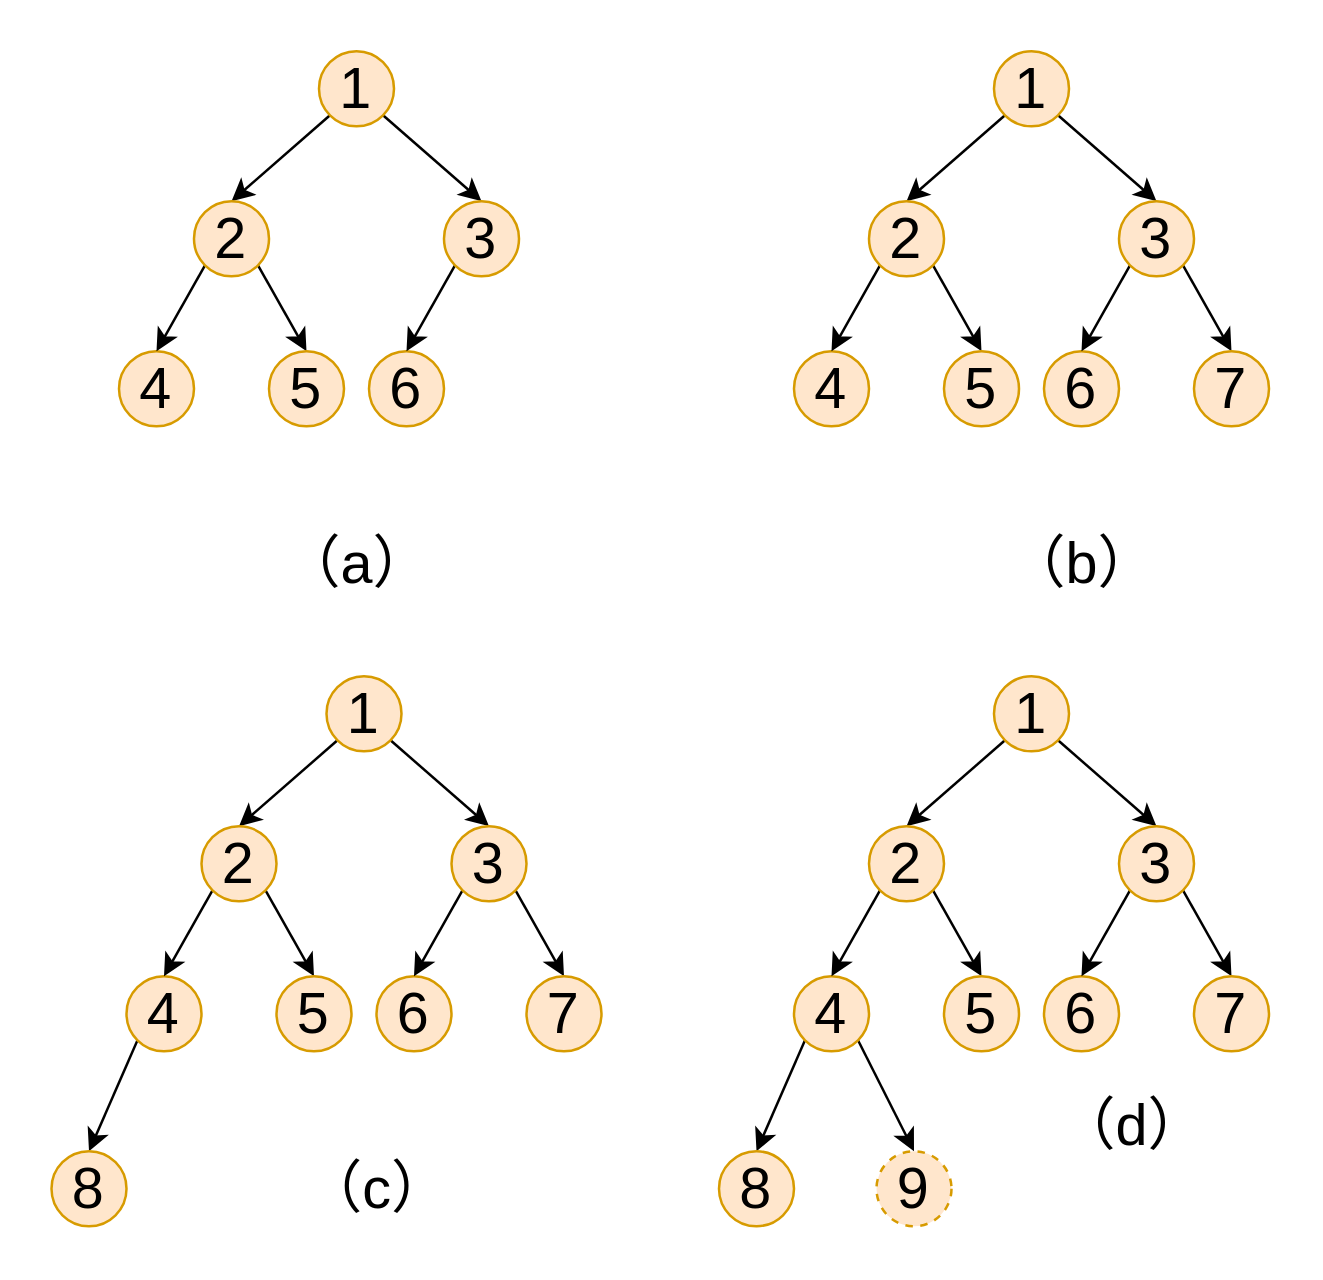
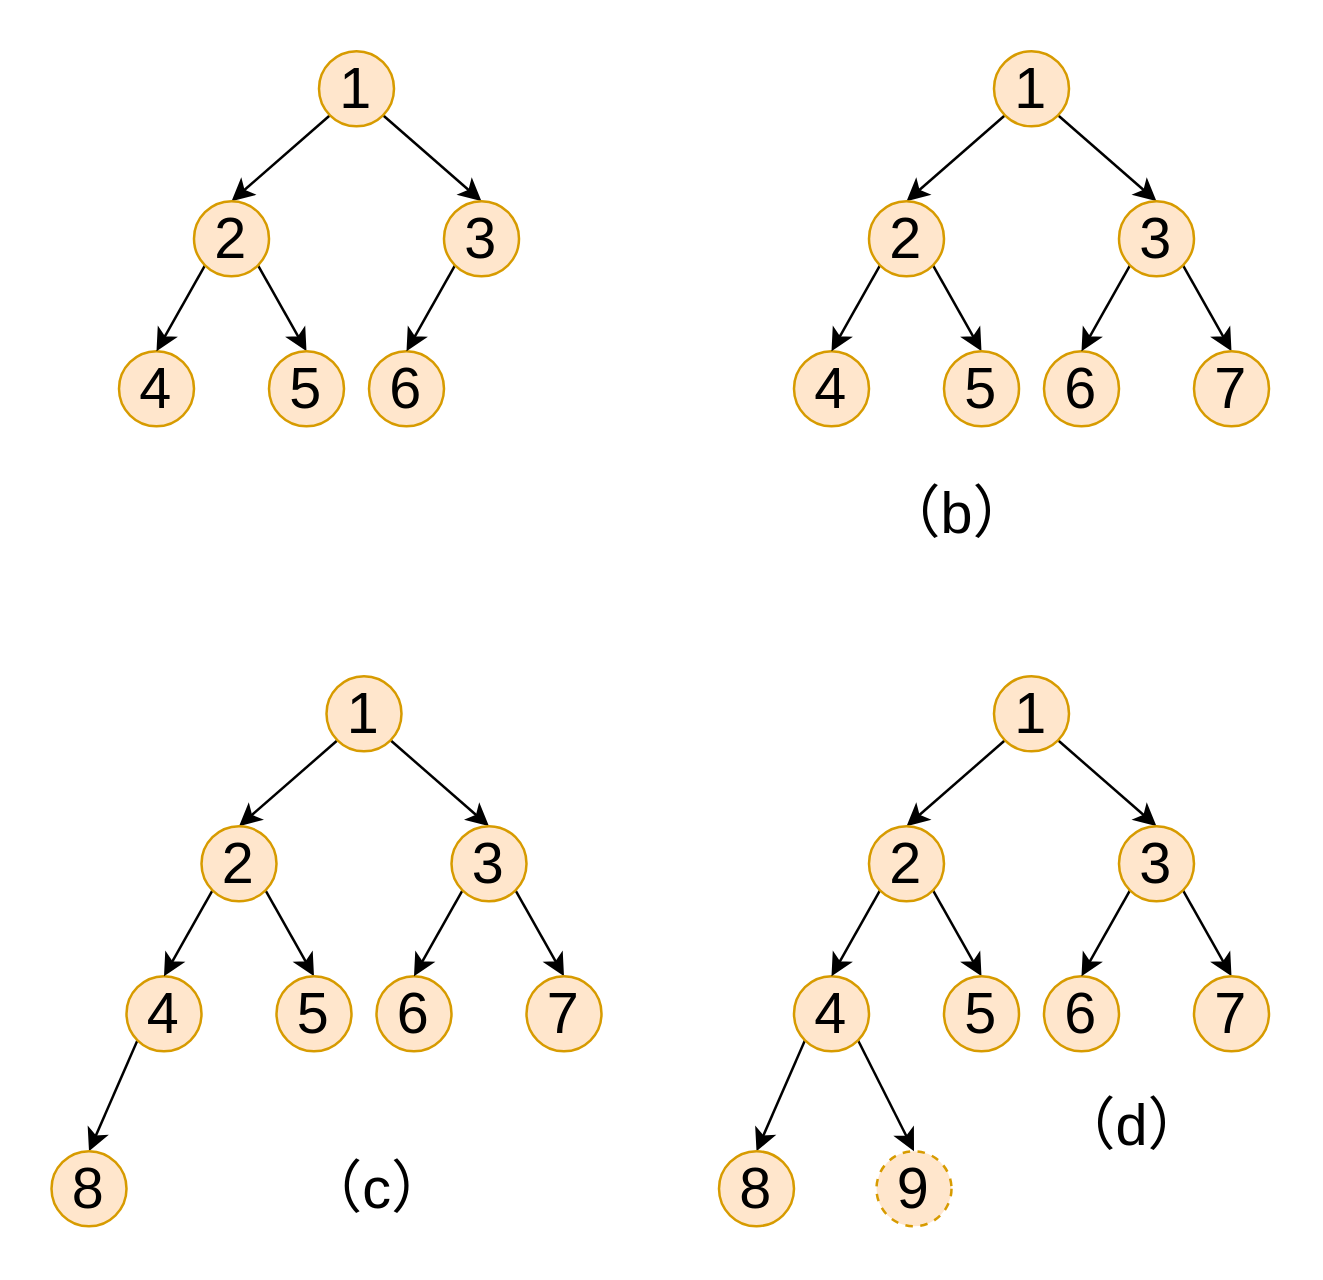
- <mxCell id="29" value="（a）" style="text;html=1;resizable=0;autosize=1;align=center;verticalAlign=middle;points=[];fillColor=none;strokeColor=none;rounded=0;fontSize=23;" vertex="1" parent="1"><mxGeometry x="107" y="210" width="70" height="30" as="geometry" /></mxCell>
- <mxCell id="43" value="（b）" style="text;html=1;resizable=0;autosize=1;align=center;verticalAlign=middle;points=[];fillColor=none;strokeColor=none;rounded=0;fontSize=23;" vertex="1" parent="1"><mxGeometry x="397" y="210" width="70" height="30" as="geometry" /></mxCell>
+ <mxCell id="43" value="（b）" style="text;html=1;resizable=0;autosize=1;align=center;verticalAlign=middle;points=[];fillColor=none;strokeColor=none;rounded=0;fontSize=23;" vertex="1" parent="1"><mxGeometry x="347" y="190" width="70" height="30" as="geometry" /></mxCell>
